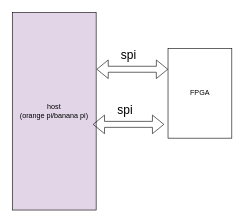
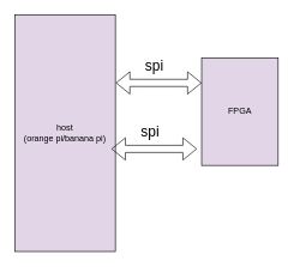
- <mxCell id="3" value="FPGA" style="whiteSpace=wrap;html=1;" parent="1" vertex="1"><mxGeometry x="280" y="80" width="106.5" height="150" as="geometry" /></mxCell>
+ <mxCell id="3" value="FPGA" style="whiteSpace=wrap;html=1;fillColor=#e1d5e7;" parent="1" vertex="1"><mxGeometry x="280" y="80" width="106.5" height="150" as="geometry" /></mxCell>
